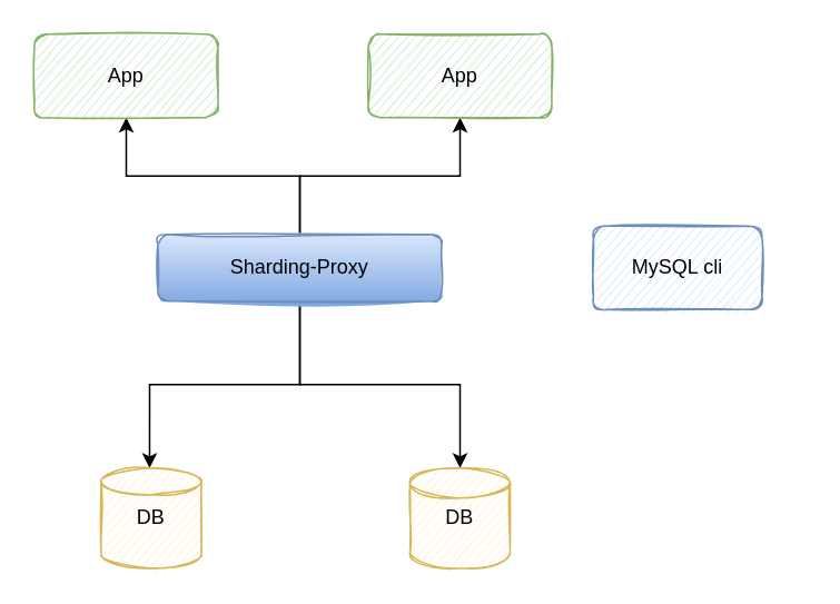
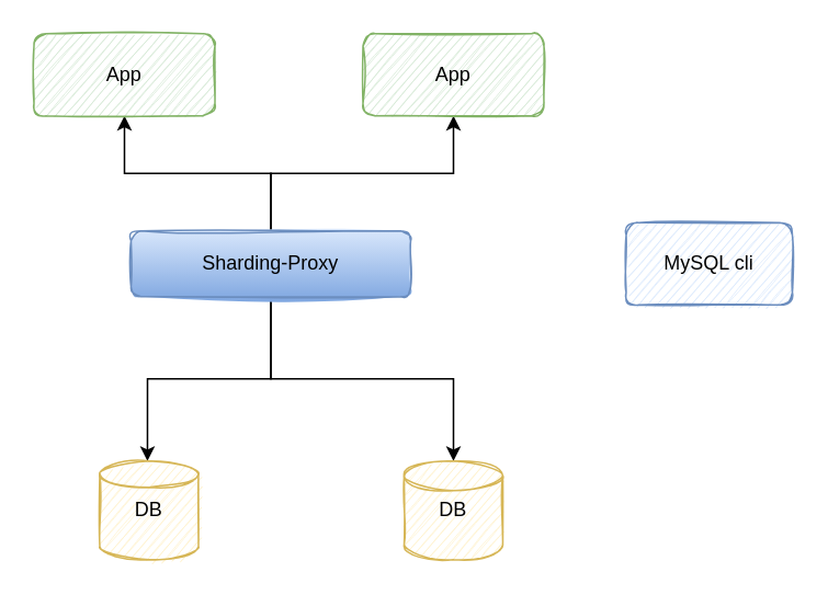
- <mxCell id="6" value="&lt;font color=&quot;#000000&quot;&gt;Sharding-Proxy&lt;/font&gt;" style="rounded=1;whiteSpace=wrap;html=1;sketch=1;fillColor=#dae8fc;strokeColor=#6c8ebf;gradientColor=#7ea6e0;" vertex="1" parent="1"><mxGeometry x="94" y="140" width="170" height="40" as="geometry" /></mxCell>
+ <mxCell id="6" value="&lt;font color=&quot;#000000&quot;&gt;Sharding-Proxy&lt;/font&gt;" style="rounded=1;whiteSpace=wrap;html=1;sketch=1;fillColor=#dae8fc;strokeColor=#6c8ebf;gradientColor=#7ea6e0;" vertex="1" parent="1"><mxGeometry x="79" y="140" width="170" height="40" as="geometry" /></mxCell>
- <mxCell id="9" value="MySQL cli" style="whiteSpace=wrap;html=1;rounded=1;sketch=1;fillColor=#dae8fc;strokeColor=#6c8ebf;" vertex="1" parent="1"><mxGeometry x="355" y="135" width="101" height="50" as="geometry" /></mxCell>
+ <mxCell id="9" value="MySQL cli" style="whiteSpace=wrap;html=1;rounded=1;sketch=1;fillColor=#dae8fc;strokeColor=#6c8ebf;" vertex="1" parent="1"><mxGeometry x="380" y="135" width="101" height="50" as="geometry" /></mxCell>
